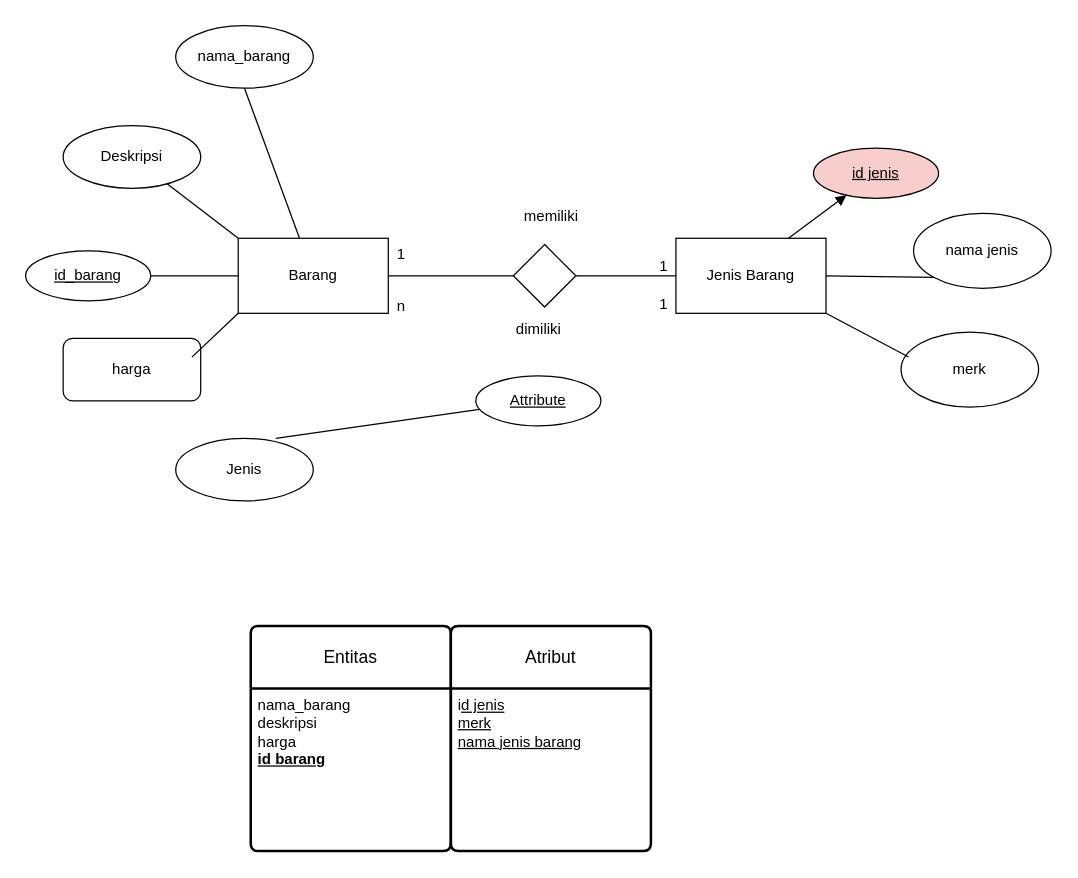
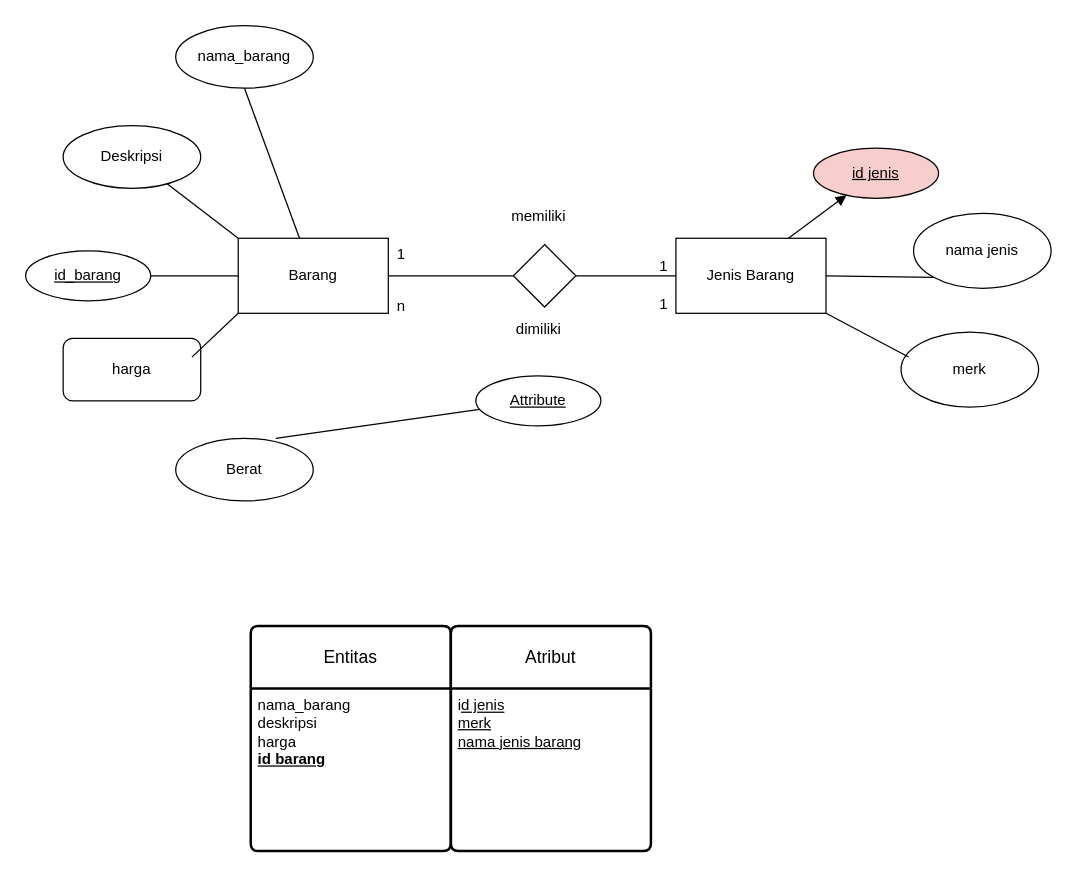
- <mxCell id="16" value="memiliki" style="text;html=1;align=center;verticalAlign=middle;resizable=0;points=[];autosize=1;strokeColor=none;fillColor=none;" vertex="1" parent="1"><mxGeometry x="405" y="158" width="70" height="30" as="geometry" /></mxCell>
+ <mxCell id="16" value="memiliki" style="text;html=1;align=center;verticalAlign=middle;resizable=0;points=[];autosize=1;strokeColor=none;fillColor=none;" vertex="1" parent="1"><mxGeometry x="395" y="158" width="70" height="30" as="geometry" /></mxCell>
- <mxCell id="6" value="Jenis" style="ellipse;whiteSpace=wrap;html=1;" vertex="1" parent="1"><mxGeometry x="140" y="350" width="110" height="50" as="geometry" /></mxCell>
+ <mxCell id="6" value="Berat" style="ellipse;whiteSpace=wrap;html=1;" vertex="1" parent="1"><mxGeometry x="140" y="350" width="110" height="50" as="geometry" /></mxCell>
